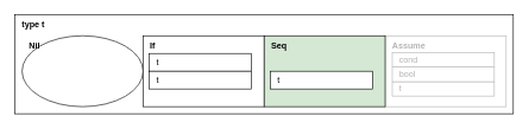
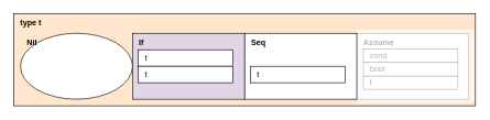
- <mxCell id="2" value="&lt;div&gt;&lt;b&gt;type t&lt;/b&gt;&lt;/div&gt;" style="rounded=0;whiteSpace=wrap;html=1;align=left;verticalAlign=top;spacingLeft=8;" parent="1" vertex="1"><mxGeometry x="20" y="20" width="700" height="140" as="geometry" /></mxCell>
+ <mxCell id="2" value="&lt;div&gt;&lt;b&gt;type t&lt;/b&gt;&lt;/div&gt;" style="rounded=0;whiteSpace=wrap;html=1;align=left;verticalAlign=top;spacingLeft=8;fillColor=#ffe6cc;" parent="1" vertex="1"><mxGeometry x="20" y="20" width="700" height="140" as="geometry" /></mxCell>
- <mxCell id="5" value="&lt;span style=&quot;white-space: normal&quot;&gt;&lt;b&gt;If&lt;/b&gt;&lt;/span&gt;" style="rounded=0;whiteSpace=wrap;html=1;align=left;spacingLeft=8;verticalAlign=top;" parent="4" vertex="1"><mxGeometry width="170" height="100" as="geometry" /></mxCell>
+ <mxCell id="5" value="&lt;span style=&quot;white-space: normal&quot;&gt;&lt;b&gt;If&lt;/b&gt;&lt;/span&gt;" style="rounded=0;whiteSpace=wrap;html=1;align=left;spacingLeft=8;verticalAlign=top;fillColor=#e1d5e7;" parent="4" vertex="1"><mxGeometry width="170" height="100" as="geometry" /></mxCell>
- <mxCell id="15" value="&lt;div style=&quot;white-space: normal&quot;&gt;&lt;b&gt;Seq&lt;/b&gt;&lt;/div&gt;" style="rounded=0;whiteSpace=wrap;html=1;align=left;spacingLeft=8;verticalAlign=top;fillColor=#d5e8d4;" parent="14" vertex="1"><mxGeometry width="170" height="100" as="geometry" /></mxCell>
+ <mxCell id="15" value="&lt;div style=&quot;white-space: normal&quot;&gt;&lt;b&gt;Seq&lt;/b&gt;&lt;/div&gt;" style="rounded=0;whiteSpace=wrap;html=1;align=left;spacingLeft=8;verticalAlign=top;" parent="14" vertex="1"><mxGeometry width="170" height="100" as="geometry" /></mxCell>
